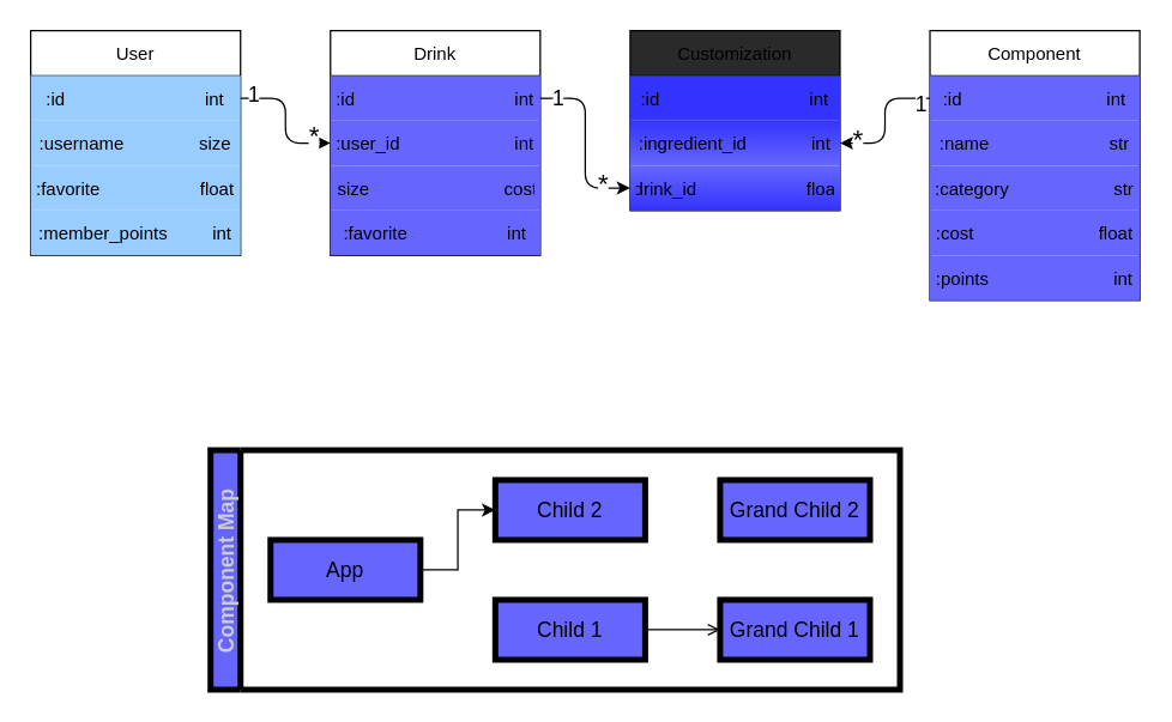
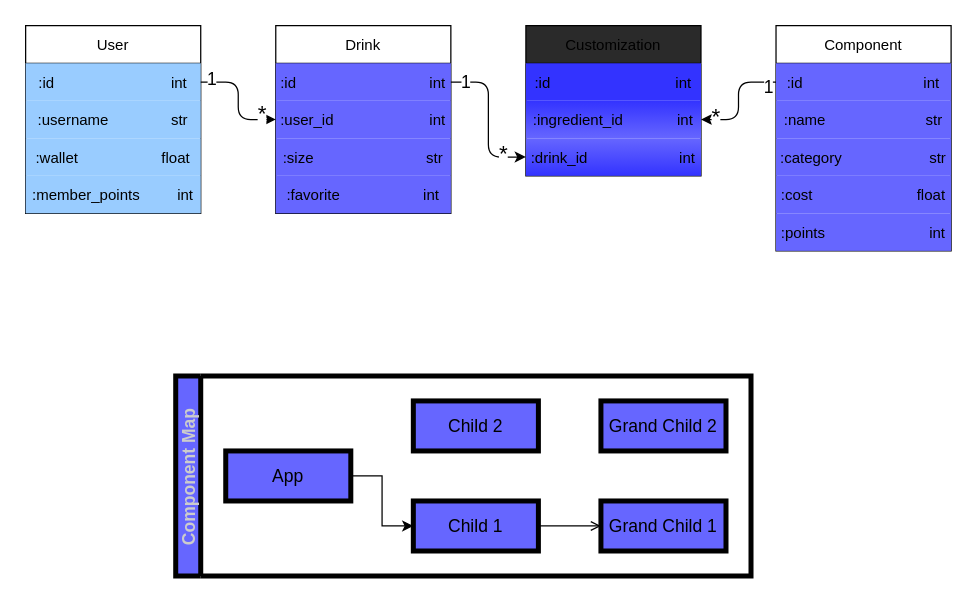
- <mxCell id="4" value=":username               size" style="text;strokeColor=none;fillColor=#99CCFF;align=center;verticalAlign=middle;spacingLeft=4;spacingRight=4;overflow=hidden;points=[[0,0.5],[1,0.5]];portConstraint=eastwest;rotatable=0;" parent="2" vertex="1"><mxGeometry y="60" width="140" height="30" as="geometry" /></mxCell>
+ <mxCell id="4" value=":username               str" style="text;strokeColor=none;fillColor=#99CCFF;align=center;verticalAlign=middle;spacingLeft=4;spacingRight=4;overflow=hidden;points=[[0,0.5],[1,0.5]];portConstraint=eastwest;rotatable=0;" parent="2" vertex="1"><mxGeometry y="60" width="140" height="30" as="geometry" /></mxCell>
- <mxCell id="5" value=":favorite                    float" style="text;strokeColor=none;fillColor=#99CCFF;align=center;verticalAlign=middle;spacingLeft=4;spacingRight=4;overflow=hidden;points=[[0,0.5],[1,0.5]];portConstraint=eastwest;rotatable=0;" parent="2" vertex="1"><mxGeometry y="90" width="140" height="30" as="geometry" /></mxCell>
+ <mxCell id="5" value=":wallet                    float" style="text;strokeColor=none;fillColor=#99CCFF;align=center;verticalAlign=middle;spacingLeft=4;spacingRight=4;overflow=hidden;points=[[0,0.5],[1,0.5]];portConstraint=eastwest;rotatable=0;" parent="2" vertex="1"><mxGeometry y="90" width="140" height="30" as="geometry" /></mxCell>
- <mxCell id="10" value=":size                           cost" style="text;strokeColor=none;fillColor=#6666FF;align=center;verticalAlign=middle;spacingLeft=4;spacingRight=4;overflow=hidden;points=[[0,0.5],[1,0.5]];portConstraint=eastwest;rotatable=0;" vertex="1" parent="7"><mxGeometry y="90" width="140" height="30" as="geometry" /></mxCell>
+ <mxCell id="10" value=":size                           str" style="text;strokeColor=none;fillColor=#6666FF;align=center;verticalAlign=middle;spacingLeft=4;spacingRight=4;overflow=hidden;points=[[0,0.5],[1,0.5]];portConstraint=eastwest;rotatable=0;" vertex="1" parent="7"><mxGeometry y="90" width="140" height="30" as="geometry" /></mxCell>
- <mxCell id="24" value=":drink_id                      float" style="text;strokeColor=none;fillColor=#3333FF;align=center;verticalAlign=middle;spacingLeft=4;spacingRight=4;overflow=hidden;points=[[0,0.5],[1,0.5]];portConstraint=eastwest;rotatable=0;gradientColor=#6666FF;gradientDirection=north;" parent="21" vertex="1"><mxGeometry y="90" width="140" height="30" as="geometry" /></mxCell>
+ <mxCell id="24" value=":drink_id                      int" style="text;strokeColor=none;fillColor=#3333FF;align=center;verticalAlign=middle;spacingLeft=4;spacingRight=4;overflow=hidden;points=[[0,0.5],[1,0.5]];portConstraint=eastwest;rotatable=0;gradientColor=#6666FF;gradientDirection=north;" parent="21" vertex="1"><mxGeometry y="90" width="140" height="30" as="geometry" /></mxCell>
- <mxCell id="34" value="" style="edgeStyle=elbowEdgeStyle;elbow=horizontal;html=1;rounded=0;fontSize=14;fontColor=#000000;" parent="31" source="32" target="35" edge="1"><mxGeometry relative="1" as="geometry" /></mxCell>
+ <mxCell id="34" value="" style="edgeStyle=elbowEdgeStyle;elbow=horizontal;html=1;rounded=0;fontSize=14;fontColor=#000000;" parent="31" source="32" target="33" edge="1"><mxGeometry relative="1" as="geometry" /></mxCell>
